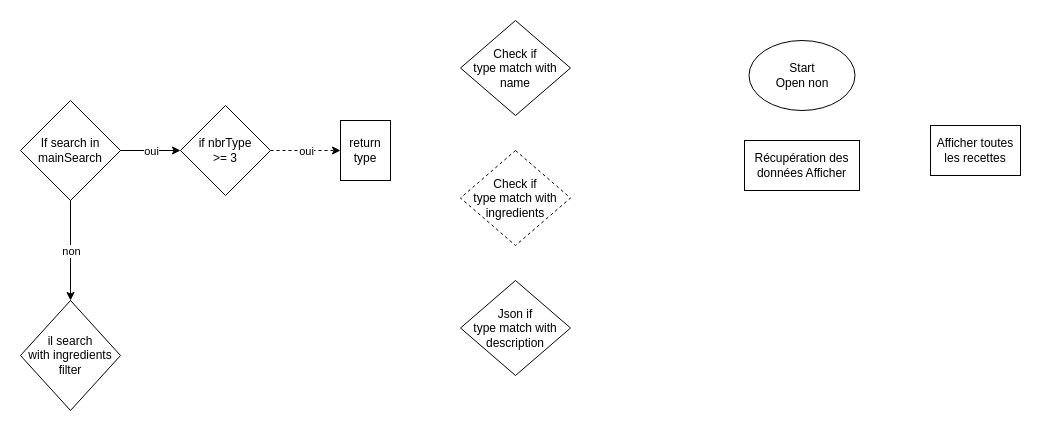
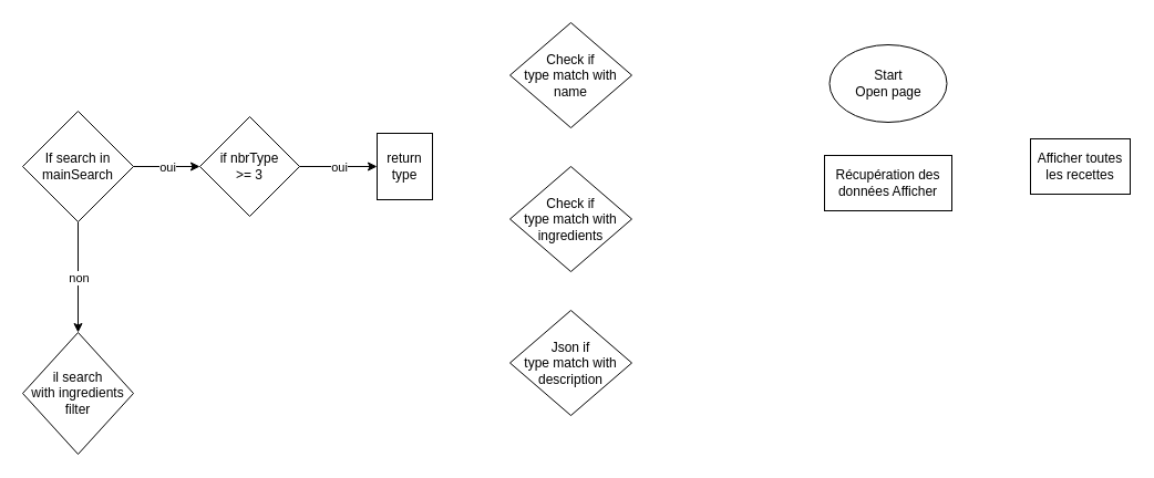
- <mxCell id="2" value="Start&lt;br&gt;Open non" style="ellipse;whiteSpace=wrap;html=1;" vertex="1" parent="1"><mxGeometry x="748.5" y="40" width="106" height="70" as="geometry" /></mxCell>
+ <mxCell id="2" value="Start&lt;br&gt;Open page" style="ellipse;whiteSpace=wrap;html=1;" vertex="1" parent="1"><mxGeometry x="748.5" y="40" width="106" height="70" as="geometry" /></mxCell>
- <mxCell id="11" value="" style="endArrow=classic;html=1;rounded=0;edgeStyle=orthogonalEdgeStyle;exitX=1;exitY=0.5;exitDx=0;exitDy=0;entryX=0;entryY=0.5;entryDx=0;entryDy=0;dashed=1;" edge="1" parent="1" source="10" target="13"><mxGeometry relative="1" as="geometry"><mxPoint x="230" y="60" as="sourcePoint" /><mxPoint x="300" y="100" as="targetPoint" /></mxGeometry></mxCell>
+ <mxCell id="11" value="" style="endArrow=classic;html=1;rounded=0;edgeStyle=orthogonalEdgeStyle;exitX=1;exitY=0.5;exitDx=0;exitDy=0;entryX=0;entryY=0.5;entryDx=0;entryDy=0;" edge="1" parent="1" source="10" target="13"><mxGeometry relative="1" as="geometry"><mxPoint x="230" y="60" as="sourcePoint" /><mxPoint x="300" y="100" as="targetPoint" /></mxGeometry></mxCell>
- <mxCell id="15" value="Check if &lt;br&gt;type match with ingredients" style="rhombus;whiteSpace=wrap;html=1;dashed=1;" vertex="1" parent="1"><mxGeometry x="460" y="150" width="110" height="95" as="geometry" /></mxCell>
+ <mxCell id="15" value="Check if &lt;br&gt;type match with ingredients" style="rhombus;whiteSpace=wrap;html=1;" vertex="1" parent="1"><mxGeometry x="460" y="150" width="110" height="95" as="geometry" /></mxCell>
